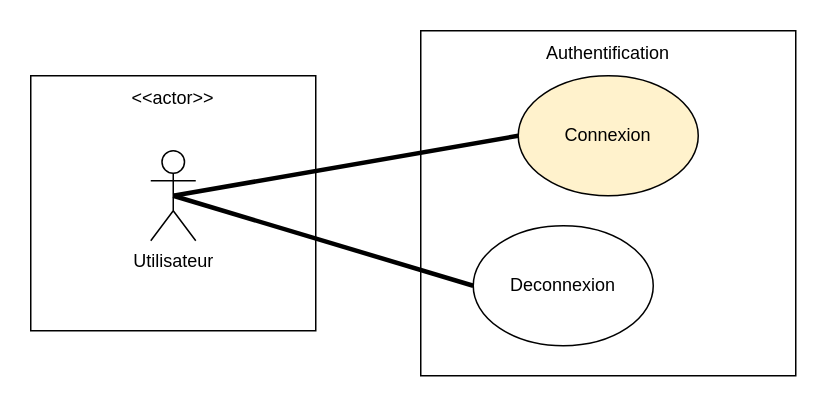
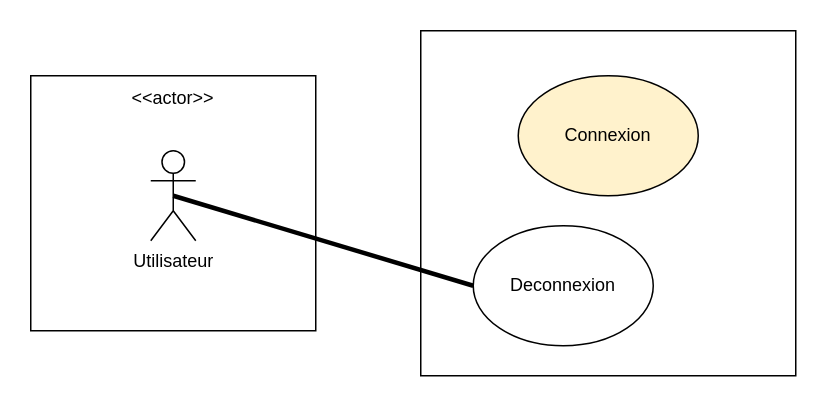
- <mxCell id="3" value="Authentification" style="text;html=1;align=center;verticalAlign=middle;whiteSpace=wrap;rounded=0;" vertex="1" parent="1"><mxGeometry x="375" y="20" width="60" height="30" as="geometry" /></mxCell>
- <mxCell id="9" value="" style="endArrow=none;startArrow=none;endFill=0;startFill=0;endSize=8;html=1;verticalAlign=bottom;labelBackgroundColor=none;strokeWidth=3;rounded=0;exitX=0.5;exitY=0.5;exitDx=0;exitDy=0;exitPerimeter=0;entryX=0;entryY=0.5;entryDx=0;entryDy=0;" edge="1" parent="1" source="7" target="4"><mxGeometry width="160" relative="1" as="geometry"><mxPoint x="150" y="110" as="sourcePoint" /><mxPoint x="310" y="110" as="targetPoint" /></mxGeometry></mxCell>
